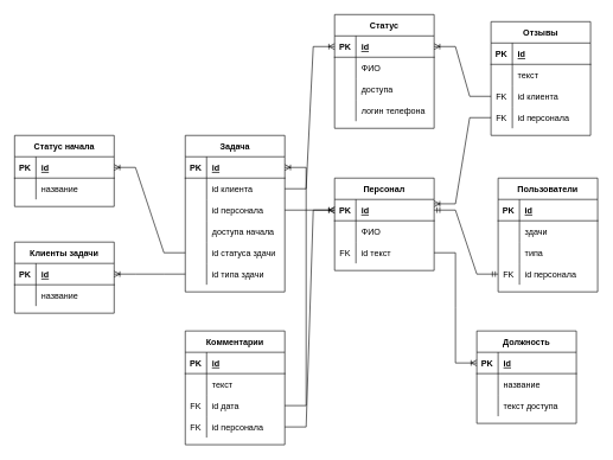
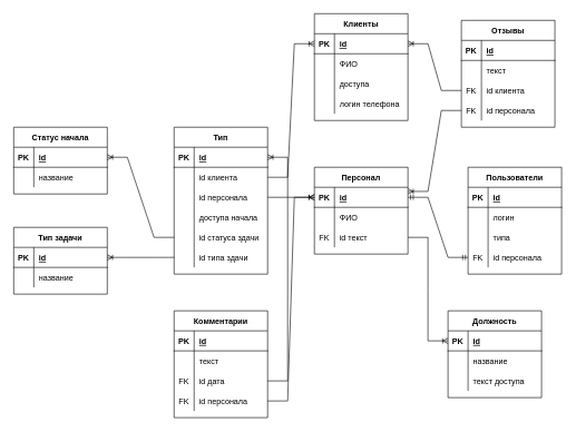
- <mxCell id="21" value="Статус" style="shape=table;startSize=30;container=1;collapsible=1;childLayout=tableLayout;fixedRows=1;rowLines=0;fontStyle=1;align=center;resizeLast=1;" parent="1" vertex="1"><mxGeometry x="470" y="20" width="140" height="160" as="geometry" /></mxCell>
+ <mxCell id="21" value="Клиенты" style="shape=table;startSize=30;container=1;collapsible=1;childLayout=tableLayout;fixedRows=1;rowLines=0;fontStyle=1;align=center;resizeLast=1;" parent="1" vertex="1"><mxGeometry x="470" y="20" width="140" height="160" as="geometry" /></mxCell>
- <mxCell id="2" value="Задача" style="shape=table;startSize=30;container=1;collapsible=1;childLayout=tableLayout;fixedRows=1;rowLines=0;fontStyle=1;align=center;resizeLast=1;" parent="1" vertex="1"><mxGeometry x="260" y="190" width="140" height="220" as="geometry" /></mxCell>
+ <mxCell id="2" value="Тип" style="shape=table;startSize=30;container=1;collapsible=1;childLayout=tableLayout;fixedRows=1;rowLines=0;fontStyle=1;align=center;resizeLast=1;" parent="1" vertex="1"><mxGeometry x="260" y="190" width="140" height="220" as="geometry" /></mxCell>
- <mxCell id="40" value="здачи" style="shape=partialRectangle;connectable=0;fillColor=none;top=0;left=0;bottom=0;right=0;align=left;spacingLeft=6;overflow=hidden;" parent="38" vertex="1"><mxGeometry x="30" width="110" height="30" as="geometry"><mxRectangle width="110" height="30" as="alternateBounds" /></mxGeometry></mxCell>
+ <mxCell id="40" value="логин" style="shape=partialRectangle;connectable=0;fillColor=none;top=0;left=0;bottom=0;right=0;align=left;spacingLeft=6;overflow=hidden;" parent="38" vertex="1"><mxGeometry x="30" width="110" height="30" as="geometry"><mxRectangle width="110" height="30" as="alternateBounds" /></mxGeometry></mxCell>
- <mxCell id="47" value="Клиенты задачи" style="shape=table;startSize=30;container=1;collapsible=1;childLayout=tableLayout;fixedRows=1;rowLines=0;fontStyle=1;align=center;resizeLast=1;" parent="1" vertex="1"><mxGeometry x="20" y="340" width="140" height="100" as="geometry" /></mxCell>
+ <mxCell id="47" value="Тип задачи" style="shape=table;startSize=30;container=1;collapsible=1;childLayout=tableLayout;fixedRows=1;rowLines=0;fontStyle=1;align=center;resizeLast=1;" parent="1" vertex="1"><mxGeometry x="20" y="340" width="140" height="100" as="geometry" /></mxCell>
